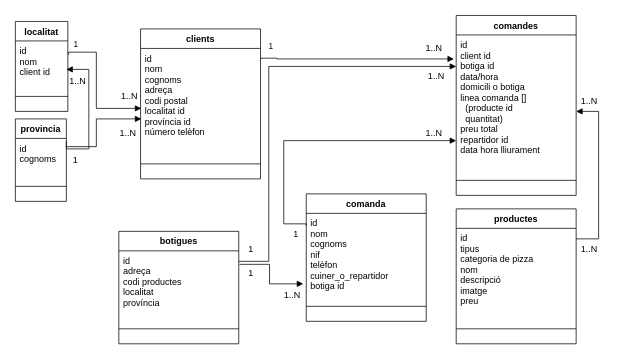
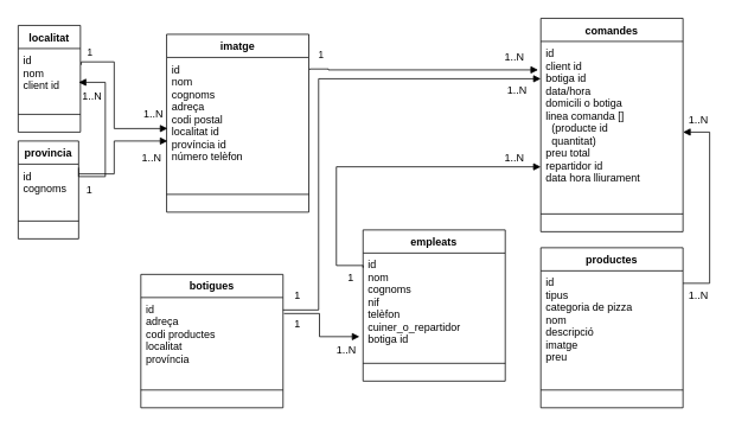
- <mxCell id="28" value="clients" style="swimlane;fontStyle=1;align=center;verticalAlign=top;childLayout=stackLayout;horizontal=1;startSize=26;horizontalStack=0;resizeParent=1;resizeParentMax=0;resizeLast=0;collapsible=1;marginBottom=0;" vertex="1" parent="1"><mxGeometry x="187" y="38" width="160" height="200" as="geometry" /></mxCell>
+ <mxCell id="28" value="imatge" style="swimlane;fontStyle=1;align=center;verticalAlign=top;childLayout=stackLayout;horizontal=1;startSize=26;horizontalStack=0;resizeParent=1;resizeParentMax=0;resizeLast=0;collapsible=1;marginBottom=0;" vertex="1" parent="1"><mxGeometry x="187" y="38" width="160" height="200" as="geometry" /></mxCell>
- <mxCell id="33" value="comanda" style="swimlane;fontStyle=1;align=center;verticalAlign=top;childLayout=stackLayout;horizontal=1;startSize=26;horizontalStack=0;resizeParent=1;resizeParentMax=0;resizeLast=0;collapsible=1;marginBottom=0;" vertex="1" parent="1"><mxGeometry x="408" y="258" width="160" height="170" as="geometry" /></mxCell>
+ <mxCell id="33" value="empleats" style="swimlane;fontStyle=1;align=center;verticalAlign=top;childLayout=stackLayout;horizontal=1;startSize=26;horizontalStack=0;resizeParent=1;resizeParentMax=0;resizeLast=0;collapsible=1;marginBottom=0;" vertex="1" parent="1"><mxGeometry x="408" y="258" width="160" height="170" as="geometry" /></mxCell>
